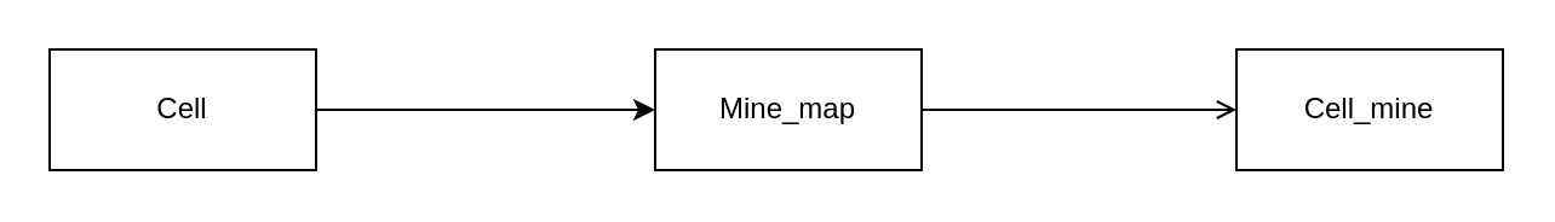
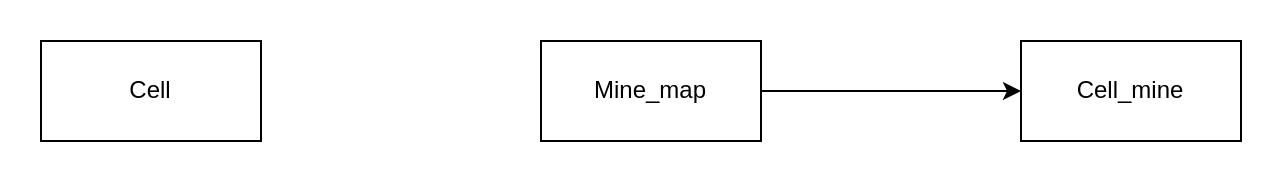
- <mxCell id="2" style="edgeStyle=orthogonalEdgeStyle;rounded=0;orthogonalLoop=1;jettySize=auto;html=1;entryX=0;entryY=0.5;entryDx=0;entryDy=0;" edge="1" parent="1" source="3" target="5"><mxGeometry relative="1" as="geometry" /></mxCell>
- <mxCell id="4" style="edgeStyle=orthogonalEdgeStyle;rounded=0;orthogonalLoop=1;jettySize=auto;html=1;entryX=0;entryY=0.5;entryDx=0;entryDy=0;endArrow=open;" edge="1" parent="1" source="5" target="6"><mxGeometry relative="1" as="geometry" /></mxCell>
+ <mxCell id="4" style="edgeStyle=orthogonalEdgeStyle;rounded=0;orthogonalLoop=1;jettySize=auto;html=1;entryX=0;entryY=0.5;entryDx=0;entryDy=0;" edge="1" parent="1" source="5" target="6"><mxGeometry relative="1" as="geometry" /></mxCell>
